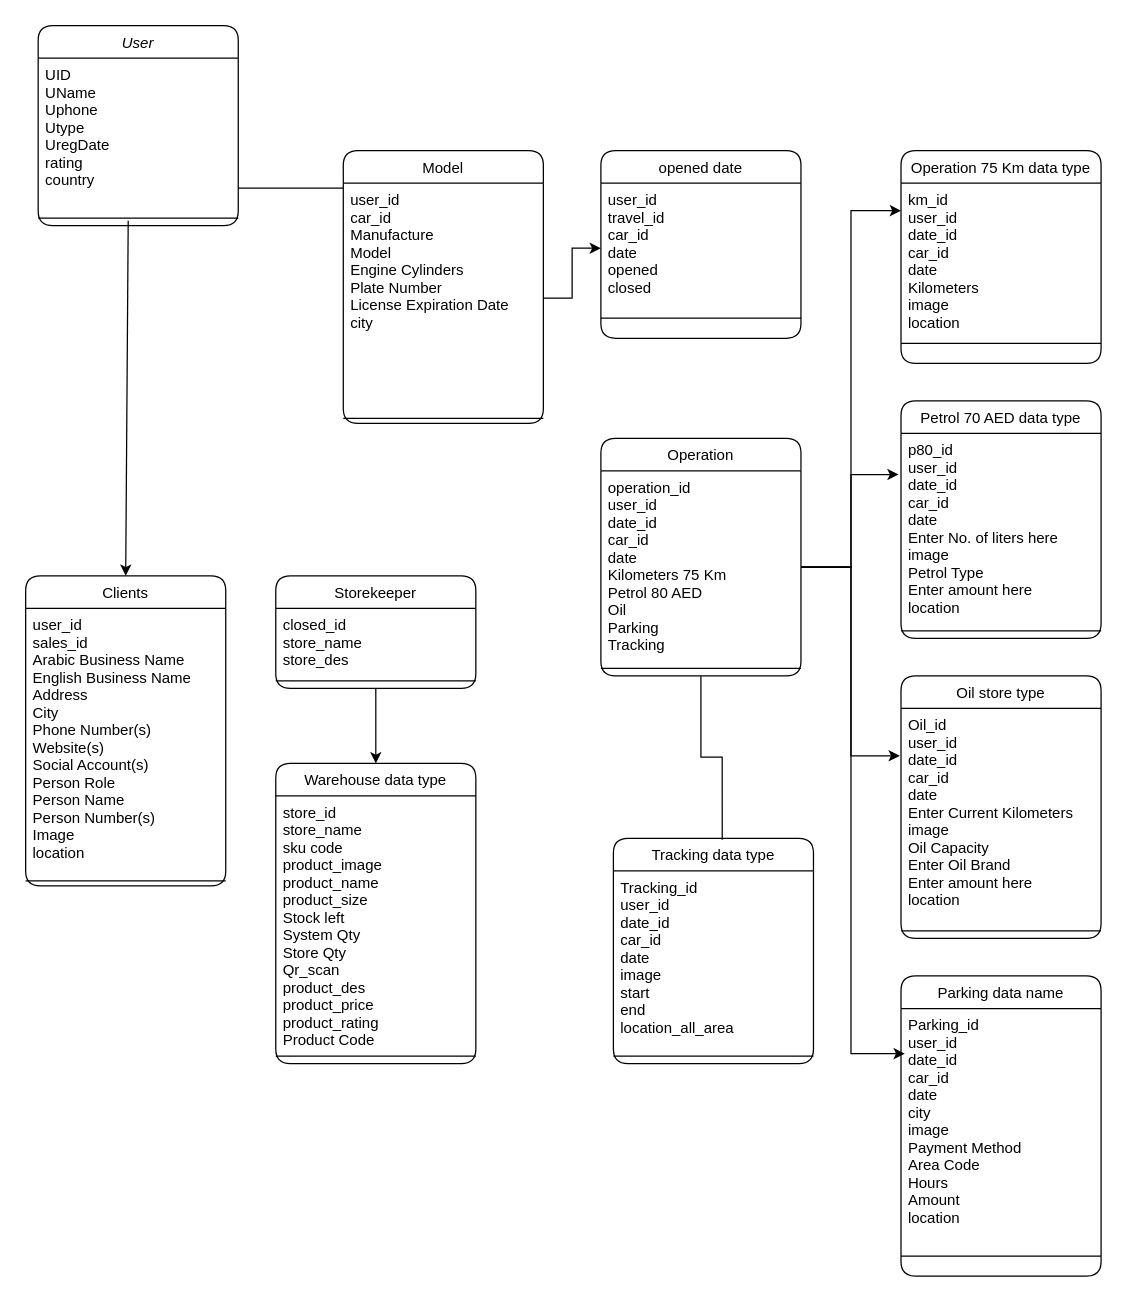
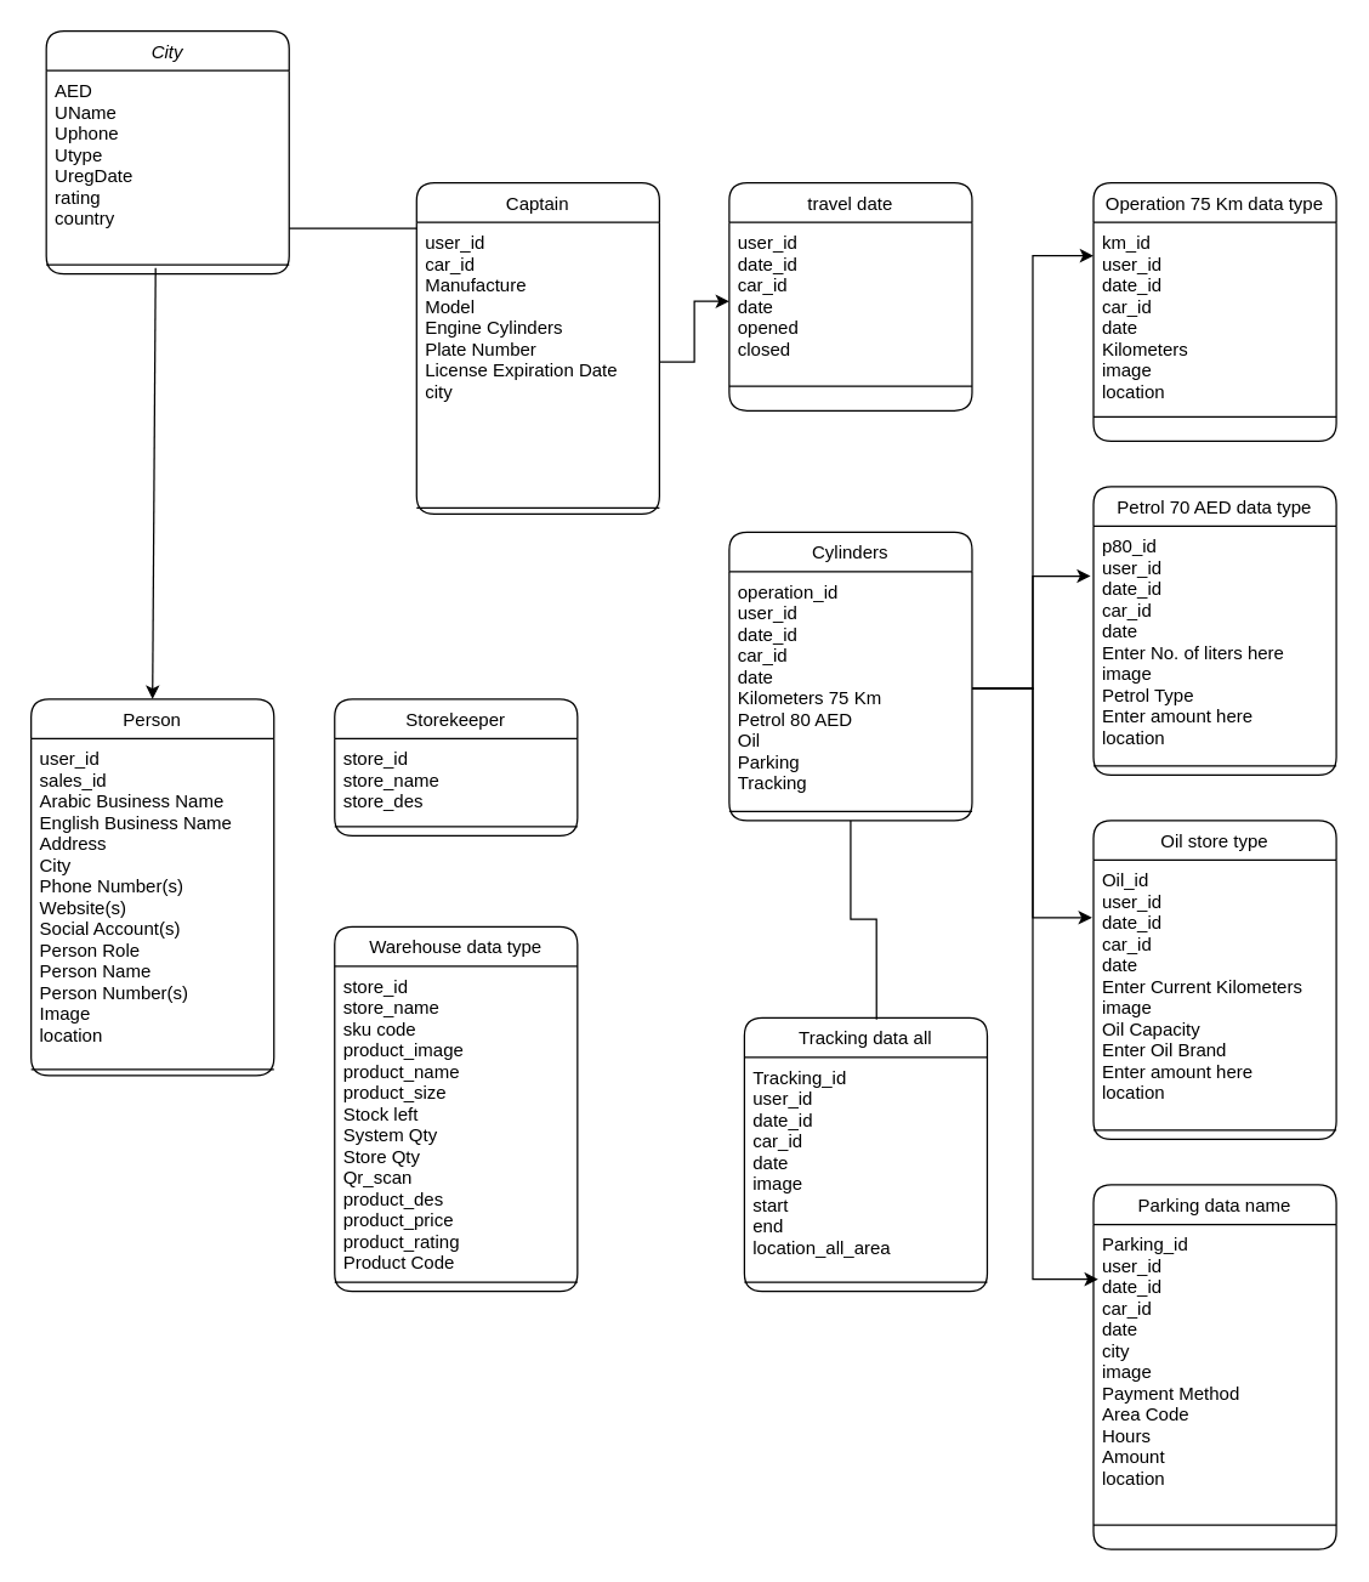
- <mxCell id="2" value="User" style="swimlane;fontStyle=2;align=center;verticalAlign=top;childLayout=stackLayout;horizontal=1;startSize=26;horizontalStack=0;resizeParent=1;resizeLast=0;collapsible=1;marginBottom=0;rounded=1;shadow=0;strokeWidth=1;labelBackgroundColor=none;" parent="1" vertex="1"><mxGeometry x="30" y="20" width="160" height="160" as="geometry"><mxRectangle x="230" y="140" width="160" height="26" as="alternateBounds" /></mxGeometry></mxCell>
+ <mxCell id="2" value="City" style="swimlane;fontStyle=2;align=center;verticalAlign=top;childLayout=stackLayout;horizontal=1;startSize=26;horizontalStack=0;resizeParent=1;resizeLast=0;collapsible=1;marginBottom=0;rounded=1;shadow=0;strokeWidth=1;labelBackgroundColor=none;" parent="1" vertex="1"><mxGeometry x="30" y="20" width="160" height="160" as="geometry"><mxRectangle x="230" y="140" width="160" height="26" as="alternateBounds" /></mxGeometry></mxCell>
- <mxCell id="3" value="UID&#10;UName&#10;Uphone&#10;Utype&#10;UregDate&#10;rating&#10;country" style="text;align=left;verticalAlign=top;spacingLeft=4;spacingRight=4;overflow=hidden;rotatable=0;points=[[0,0.5],[1,0.5]];portConstraint=eastwest;rounded=1;shadow=0;html=0;labelBackgroundColor=none;" parent="2" vertex="1"><mxGeometry y="26" width="160" height="124" as="geometry" /></mxCell>
+ <mxCell id="3" value="AED&#10;UName&#10;Uphone&#10;Utype&#10;UregDate&#10;rating&#10;country" style="text;align=left;verticalAlign=top;spacingLeft=4;spacingRight=4;overflow=hidden;rotatable=0;points=[[0,0.5],[1,0.5]];portConstraint=eastwest;rounded=1;shadow=0;html=0;labelBackgroundColor=none;" parent="2" vertex="1"><mxGeometry y="26" width="160" height="124" as="geometry" /></mxCell>
- <mxCell id="11" value="Model" style="swimlane;fontStyle=0;align=center;verticalAlign=top;childLayout=stackLayout;horizontal=1;startSize=26;horizontalStack=0;resizeParent=1;resizeLast=0;collapsible=1;marginBottom=0;rounded=1;shadow=0;strokeWidth=1;labelBackgroundColor=none;" parent="1" vertex="1"><mxGeometry x="274" y="120" width="160" height="218" as="geometry"><mxRectangle x="550" y="140" width="160" height="26" as="alternateBounds" /></mxGeometry></mxCell>
+ <mxCell id="11" value="Captain" style="swimlane;fontStyle=0;align=center;verticalAlign=top;childLayout=stackLayout;horizontal=1;startSize=26;horizontalStack=0;resizeParent=1;resizeLast=0;collapsible=1;marginBottom=0;rounded=1;shadow=0;strokeWidth=1;labelBackgroundColor=none;" parent="1" vertex="1"><mxGeometry x="274" y="120" width="160" height="218" as="geometry"><mxRectangle x="550" y="140" width="160" height="26" as="alternateBounds" /></mxGeometry></mxCell>
- <mxCell id="8" value="opened date" style="swimlane;fontStyle=0;align=center;verticalAlign=top;childLayout=stackLayout;horizontal=1;startSize=26;horizontalStack=0;resizeParent=1;resizeLast=0;collapsible=1;marginBottom=0;rounded=1;shadow=0;strokeWidth=1;labelBackgroundColor=none;" parent="1" vertex="1"><mxGeometry x="480" y="120" width="160" height="150" as="geometry"><mxRectangle x="340" y="380" width="170" height="26" as="alternateBounds" /></mxGeometry></mxCell>
+ <mxCell id="8" value="travel date" style="swimlane;fontStyle=0;align=center;verticalAlign=top;childLayout=stackLayout;horizontal=1;startSize=26;horizontalStack=0;resizeParent=1;resizeLast=0;collapsible=1;marginBottom=0;rounded=1;shadow=0;strokeWidth=1;labelBackgroundColor=none;" parent="1" vertex="1"><mxGeometry x="480" y="120" width="160" height="150" as="geometry"><mxRectangle x="340" y="380" width="170" height="26" as="alternateBounds" /></mxGeometry></mxCell>
- <mxCell id="9" value="user_id&#10;travel_id&#10;car_id&#10;date&#10;opened&#10;closed" style="text;align=left;verticalAlign=top;spacingLeft=4;spacingRight=4;overflow=hidden;rotatable=0;points=[[0,0.5],[1,0.5]];portConstraint=eastwest;rounded=1;labelBackgroundColor=none;" parent="8" vertex="1"><mxGeometry y="26" width="160" height="104" as="geometry" /></mxCell>
+ <mxCell id="9" value="user_id&#10;date_id&#10;car_id&#10;date&#10;opened&#10;closed" style="text;align=left;verticalAlign=top;spacingLeft=4;spacingRight=4;overflow=hidden;rotatable=0;points=[[0,0.5],[1,0.5]];portConstraint=eastwest;rounded=1;labelBackgroundColor=none;" parent="8" vertex="1"><mxGeometry y="26" width="160" height="104" as="geometry" /></mxCell>
- <mxCell id="18" value="Operation" style="swimlane;fontStyle=0;align=center;verticalAlign=top;childLayout=stackLayout;horizontal=1;startSize=26;horizontalStack=0;resizeParent=1;resizeLast=0;collapsible=1;marginBottom=0;rounded=1;shadow=0;strokeWidth=1;labelBackgroundColor=none;" vertex="1" parent="1"><mxGeometry x="480" y="350" width="160" height="190" as="geometry"><mxRectangle x="340" y="380" width="170" height="26" as="alternateBounds" /></mxGeometry></mxCell>
+ <mxCell id="18" value="Cylinders" style="swimlane;fontStyle=0;align=center;verticalAlign=top;childLayout=stackLayout;horizontal=1;startSize=26;horizontalStack=0;resizeParent=1;resizeLast=0;collapsible=1;marginBottom=0;rounded=1;shadow=0;strokeWidth=1;labelBackgroundColor=none;" vertex="1" parent="1"><mxGeometry x="480" y="350" width="160" height="190" as="geometry"><mxRectangle x="340" y="380" width="170" height="26" as="alternateBounds" /></mxGeometry></mxCell>
- <mxCell id="5" value="Clients" style="swimlane;fontStyle=0;align=center;verticalAlign=top;childLayout=stackLayout;horizontal=1;startSize=26;horizontalStack=0;resizeParent=1;resizeLast=0;collapsible=1;marginBottom=0;rounded=1;shadow=0;strokeWidth=1;labelBackgroundColor=none;" parent="1" vertex="1"><mxGeometry x="20" y="460" width="160" height="248" as="geometry"><mxRectangle x="130" y="380" width="160" height="26" as="alternateBounds" /></mxGeometry></mxCell>
+ <mxCell id="5" value="Person" style="swimlane;fontStyle=0;align=center;verticalAlign=top;childLayout=stackLayout;horizontal=1;startSize=26;horizontalStack=0;resizeParent=1;resizeLast=0;collapsible=1;marginBottom=0;rounded=1;shadow=0;strokeWidth=1;labelBackgroundColor=none;" parent="1" vertex="1"><mxGeometry x="20" y="460" width="160" height="248" as="geometry"><mxRectangle x="130" y="380" width="160" height="26" as="alternateBounds" /></mxGeometry></mxCell>
- <mxCell id="43" value="closed_id&#10;store_name&#10;store_des&#10;" style="text;align=left;verticalAlign=top;spacingLeft=4;spacingRight=4;overflow=hidden;rotatable=0;points=[[0,0.5],[1,0.5]];portConstraint=eastwest;rounded=1;labelBackgroundColor=none;" vertex="1" parent="42"><mxGeometry y="26" width="160" height="54" as="geometry" /></mxCell>
+ <mxCell id="43" value="store_id&#10;store_name&#10;store_des&#10;" style="text;align=left;verticalAlign=top;spacingLeft=4;spacingRight=4;overflow=hidden;rotatable=0;points=[[0,0.5],[1,0.5]];portConstraint=eastwest;rounded=1;labelBackgroundColor=none;" vertex="1" parent="42"><mxGeometry y="26" width="160" height="54" as="geometry" /></mxCell>
- <mxCell id="41" style="edgeStyle=orthogonalEdgeStyle;rounded=0;orthogonalLoop=1;jettySize=auto;html=1;exitX=0.5;exitY=1;exitDx=0;exitDy=0;entryX=0.5;entryY=0;entryDx=0;entryDy=0;fontColor=default;labelBackgroundColor=none;" edge="1" parent="1" source="42" target="45"><mxGeometry relative="1" as="geometry" /></mxCell>
- <mxCell id="33" value="Tracking data type" style="swimlane;fontStyle=0;align=center;verticalAlign=top;childLayout=stackLayout;horizontal=1;startSize=26;horizontalStack=0;resizeParent=1;resizeLast=0;collapsible=1;marginBottom=0;rounded=1;shadow=0;strokeWidth=1;labelBackgroundColor=none;" vertex="1" parent="1"><mxGeometry x="490" y="670" width="160" height="180" as="geometry"><mxRectangle x="340" y="380" width="170" height="26" as="alternateBounds" /></mxGeometry></mxCell>
+ <mxCell id="33" value="Tracking data all" style="swimlane;fontStyle=0;align=center;verticalAlign=top;childLayout=stackLayout;horizontal=1;startSize=26;horizontalStack=0;resizeParent=1;resizeLast=0;collapsible=1;marginBottom=0;rounded=1;shadow=0;strokeWidth=1;labelBackgroundColor=none;" vertex="1" parent="1"><mxGeometry x="490" y="670" width="160" height="180" as="geometry"><mxRectangle x="340" y="380" width="170" height="26" as="alternateBounds" /></mxGeometry></mxCell>
